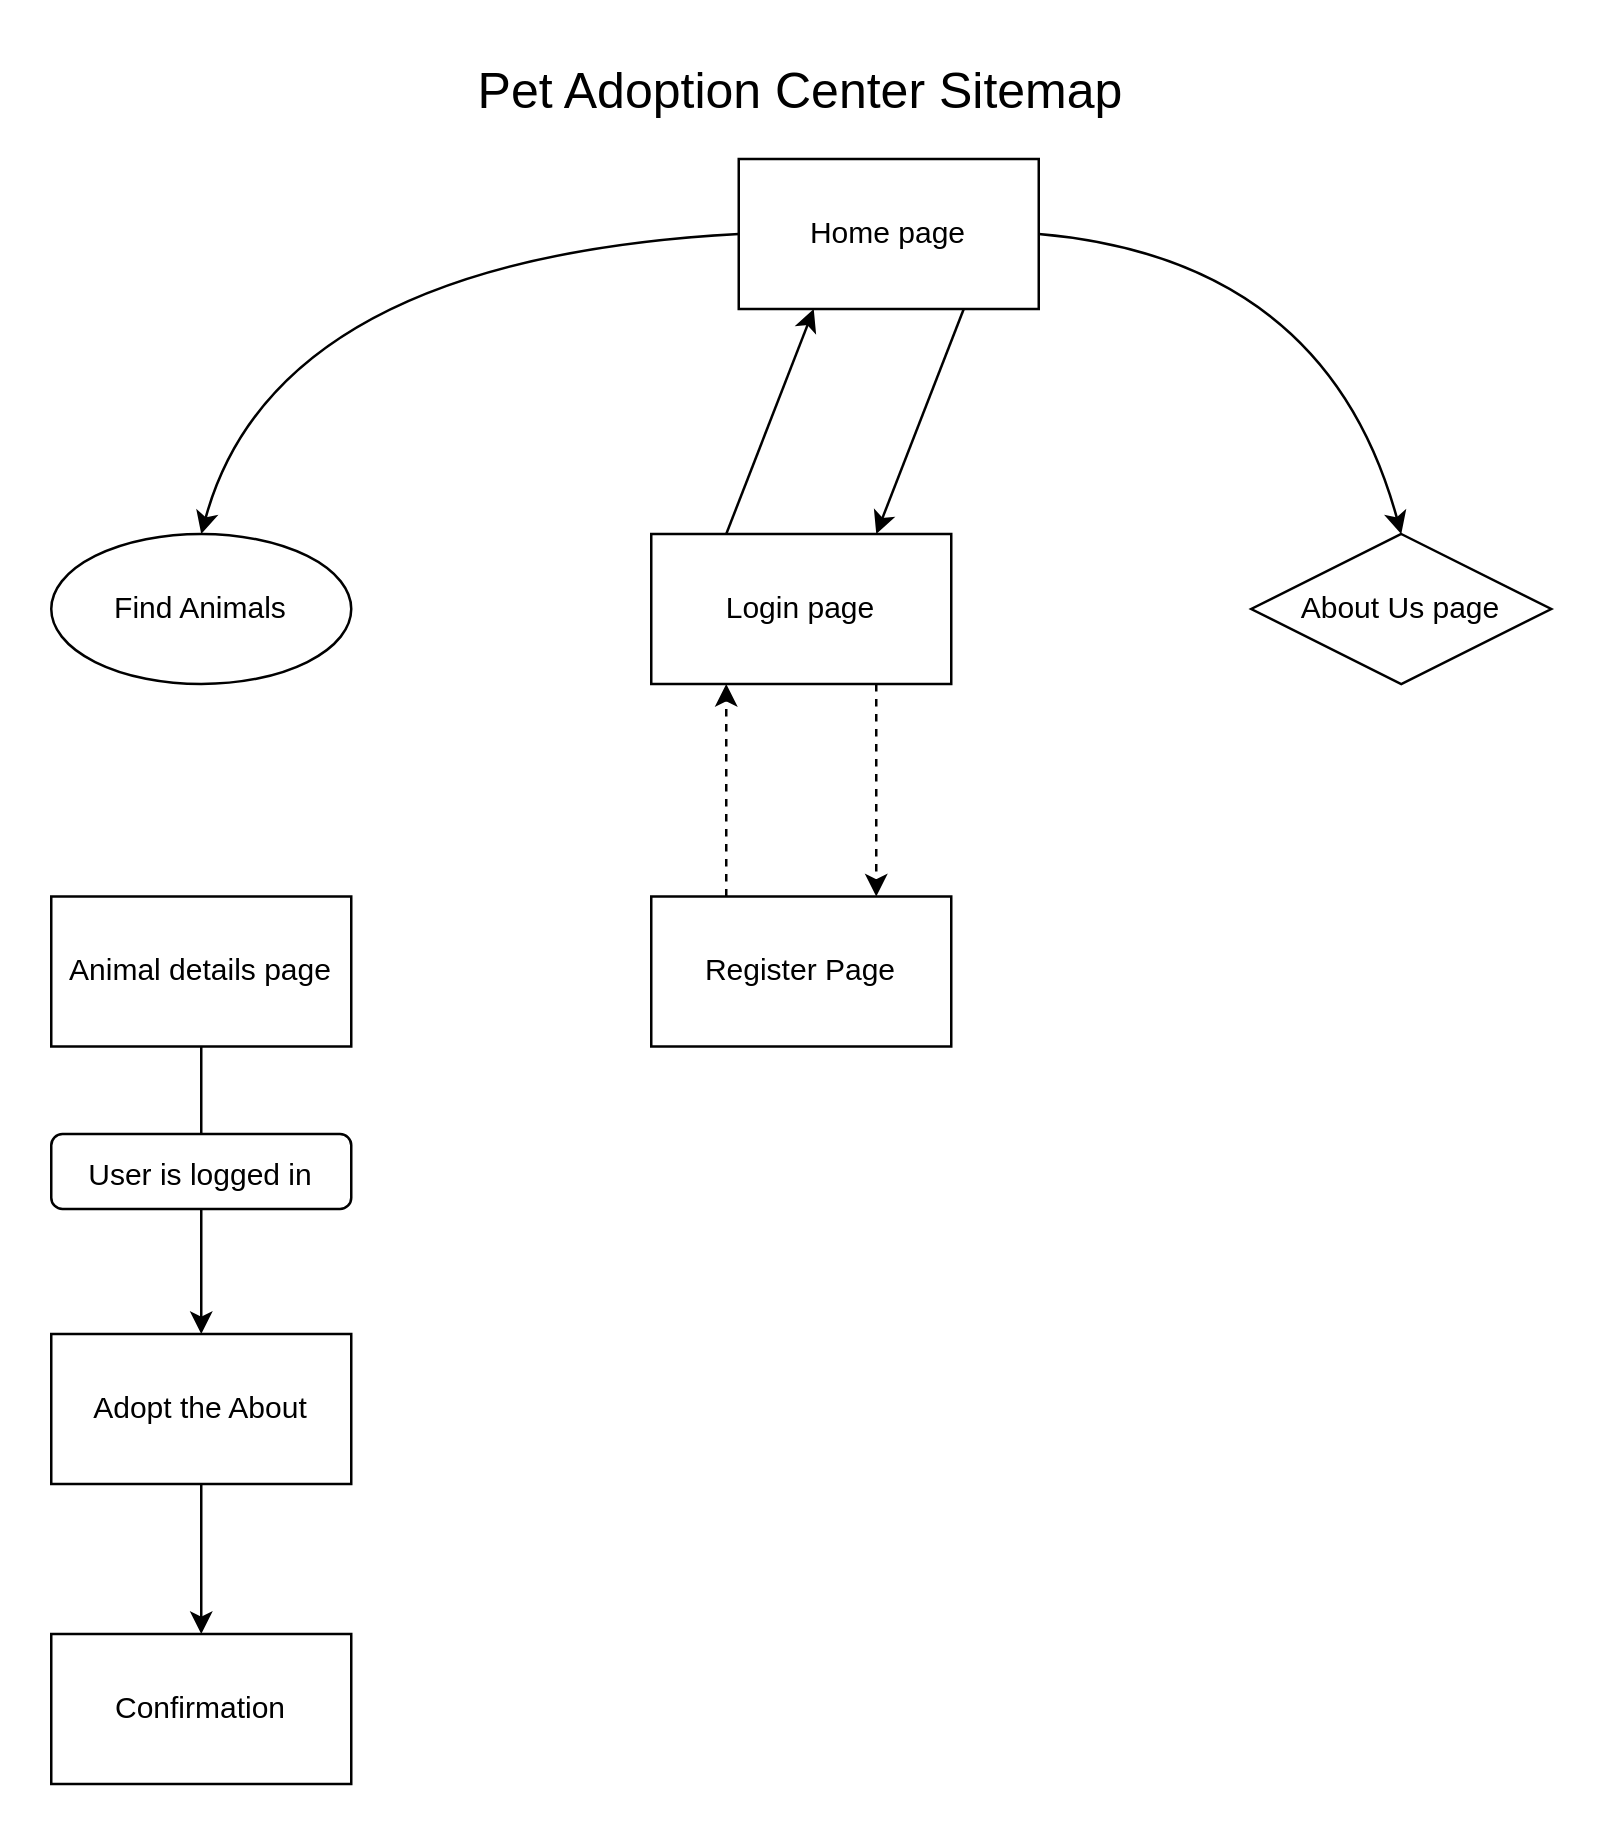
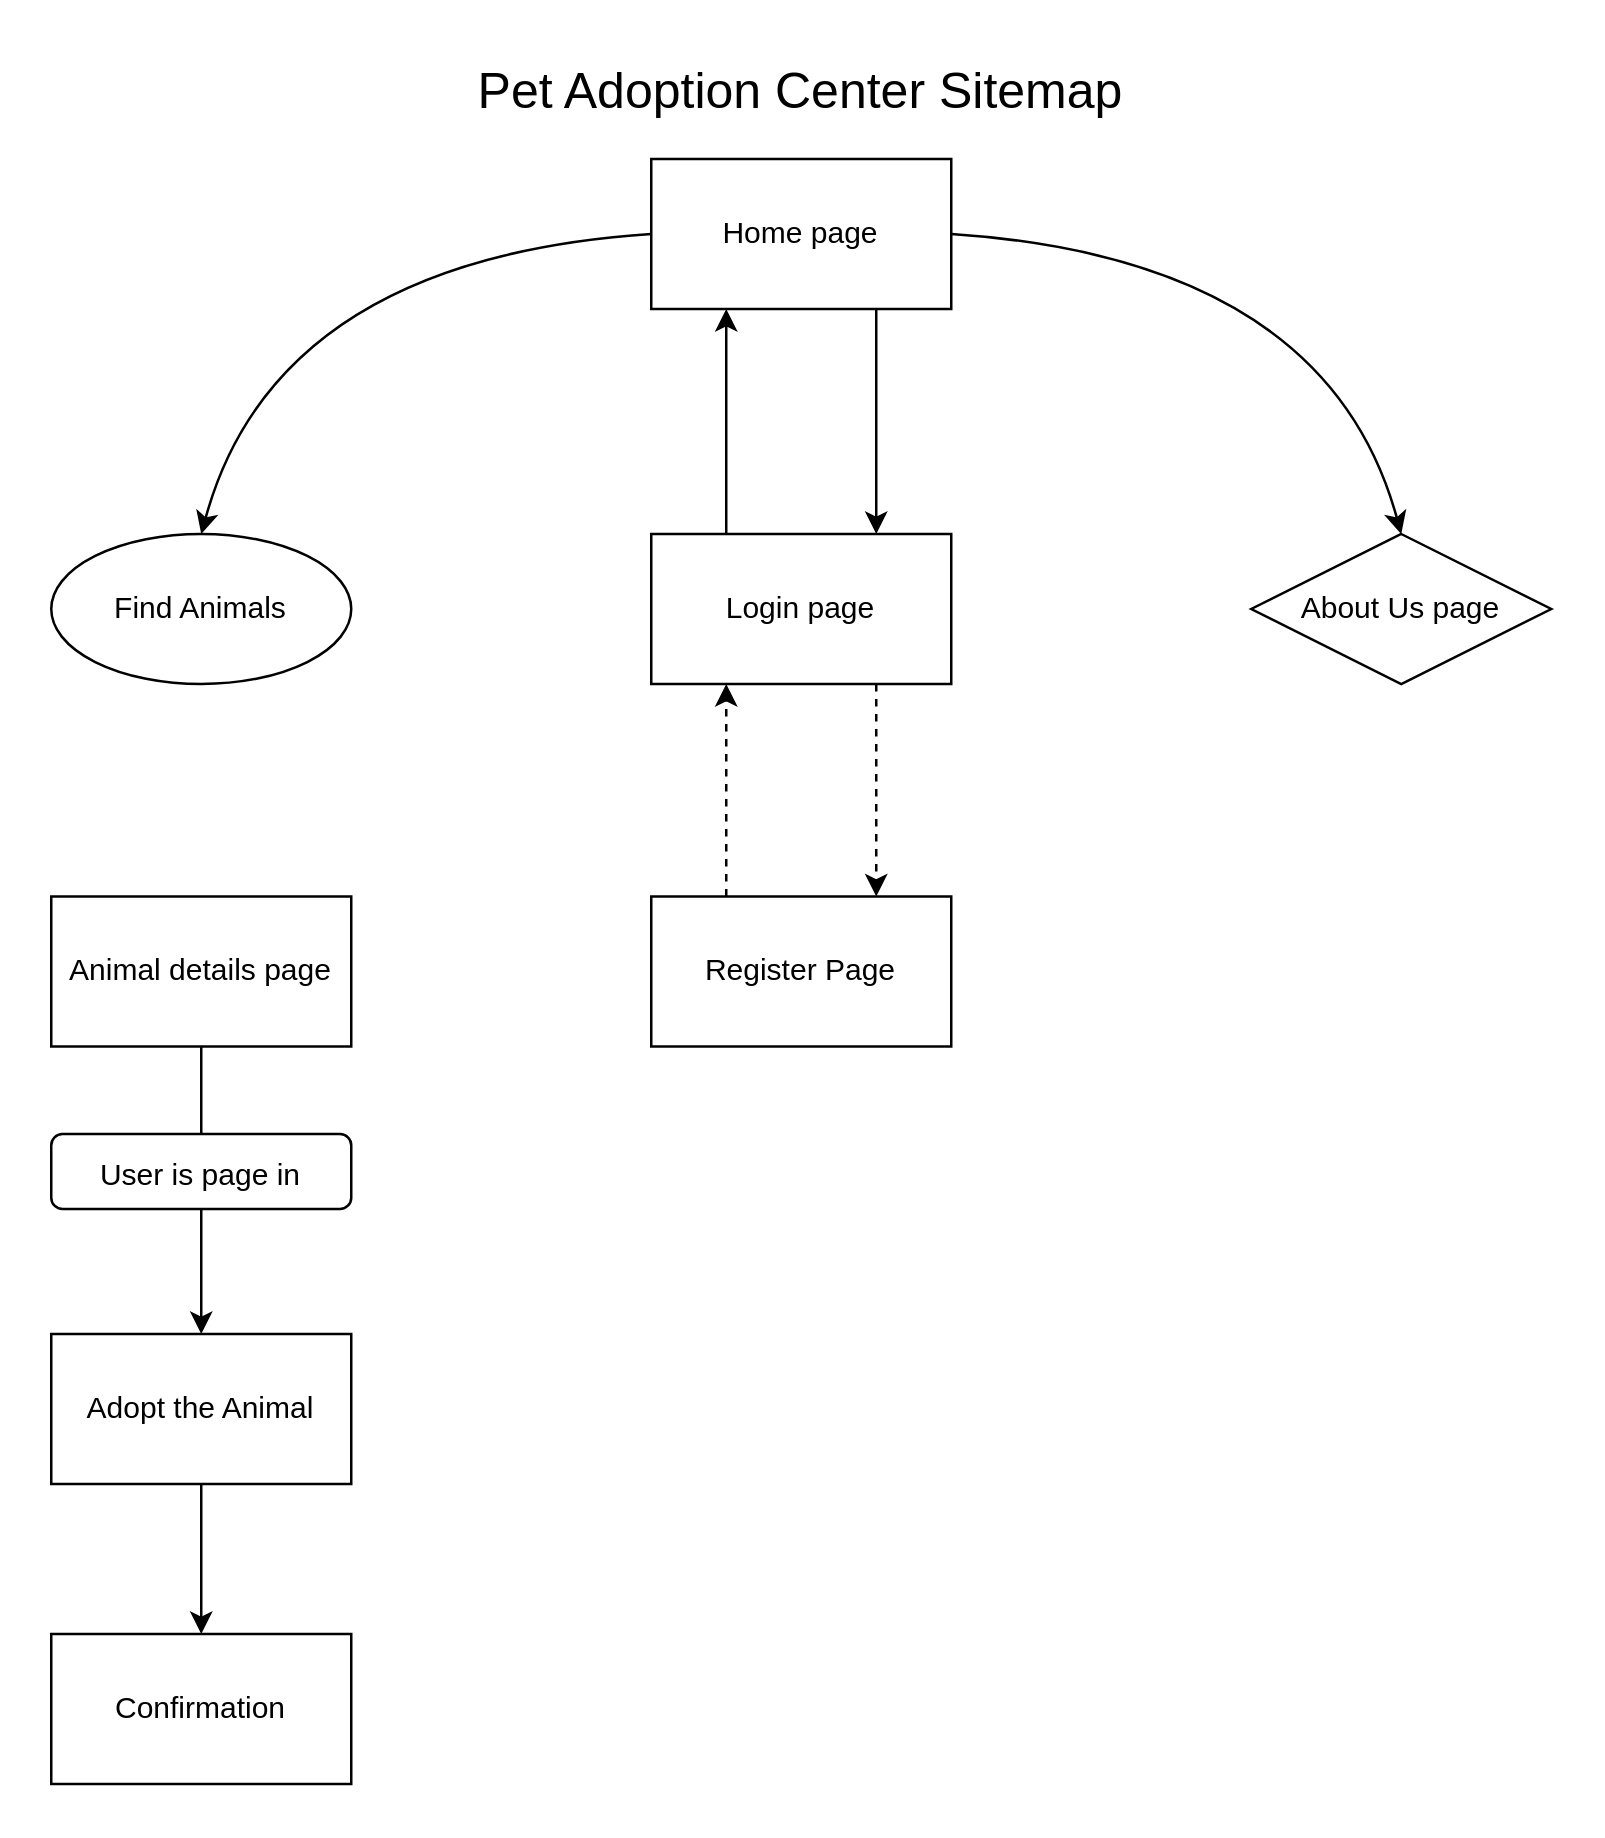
- <mxCell id="2" value="Home page" style="rounded=0;whiteSpace=wrap;html=1;" vertex="1" parent="1"><mxGeometry x="295" y="63" width="120" height="60" as="geometry" /></mxCell>
+ <mxCell id="2" value="Home page" style="rounded=0;whiteSpace=wrap;html=1;" vertex="1" parent="1"><mxGeometry x="260" y="63" width="120" height="60" as="geometry" /></mxCell>
- <mxCell id="18" value="&lt;p style=&quot;line-height: 100%;&quot;&gt;&lt;font style=&quot;font-size: 12px;&quot;&gt;User is logged in&lt;/font&gt;&lt;/p&gt;" style="rounded=1;whiteSpace=wrap;html=1;fontSize=20;" vertex="1" parent="1"><mxGeometry x="20" y="453" width="120" height="30" as="geometry" /></mxCell>
+ <mxCell id="18" value="&lt;p style=&quot;line-height: 100%;&quot;&gt;&lt;font style=&quot;font-size: 12px;&quot;&gt;User is page in&lt;/font&gt;&lt;/p&gt;" style="rounded=1;whiteSpace=wrap;html=1;fontSize=20;" vertex="1" parent="1"><mxGeometry x="20" y="453" width="120" height="30" as="geometry" /></mxCell>
- <mxCell id="11" value="Adopt the About" style="rounded=0;whiteSpace=wrap;html=1;" vertex="1" parent="1"><mxGeometry x="20" y="533" width="120" height="60" as="geometry" /></mxCell>
+ <mxCell id="11" value="Adopt the Animal" style="rounded=0;whiteSpace=wrap;html=1;" vertex="1" parent="1"><mxGeometry x="20" y="533" width="120" height="60" as="geometry" /></mxCell>
